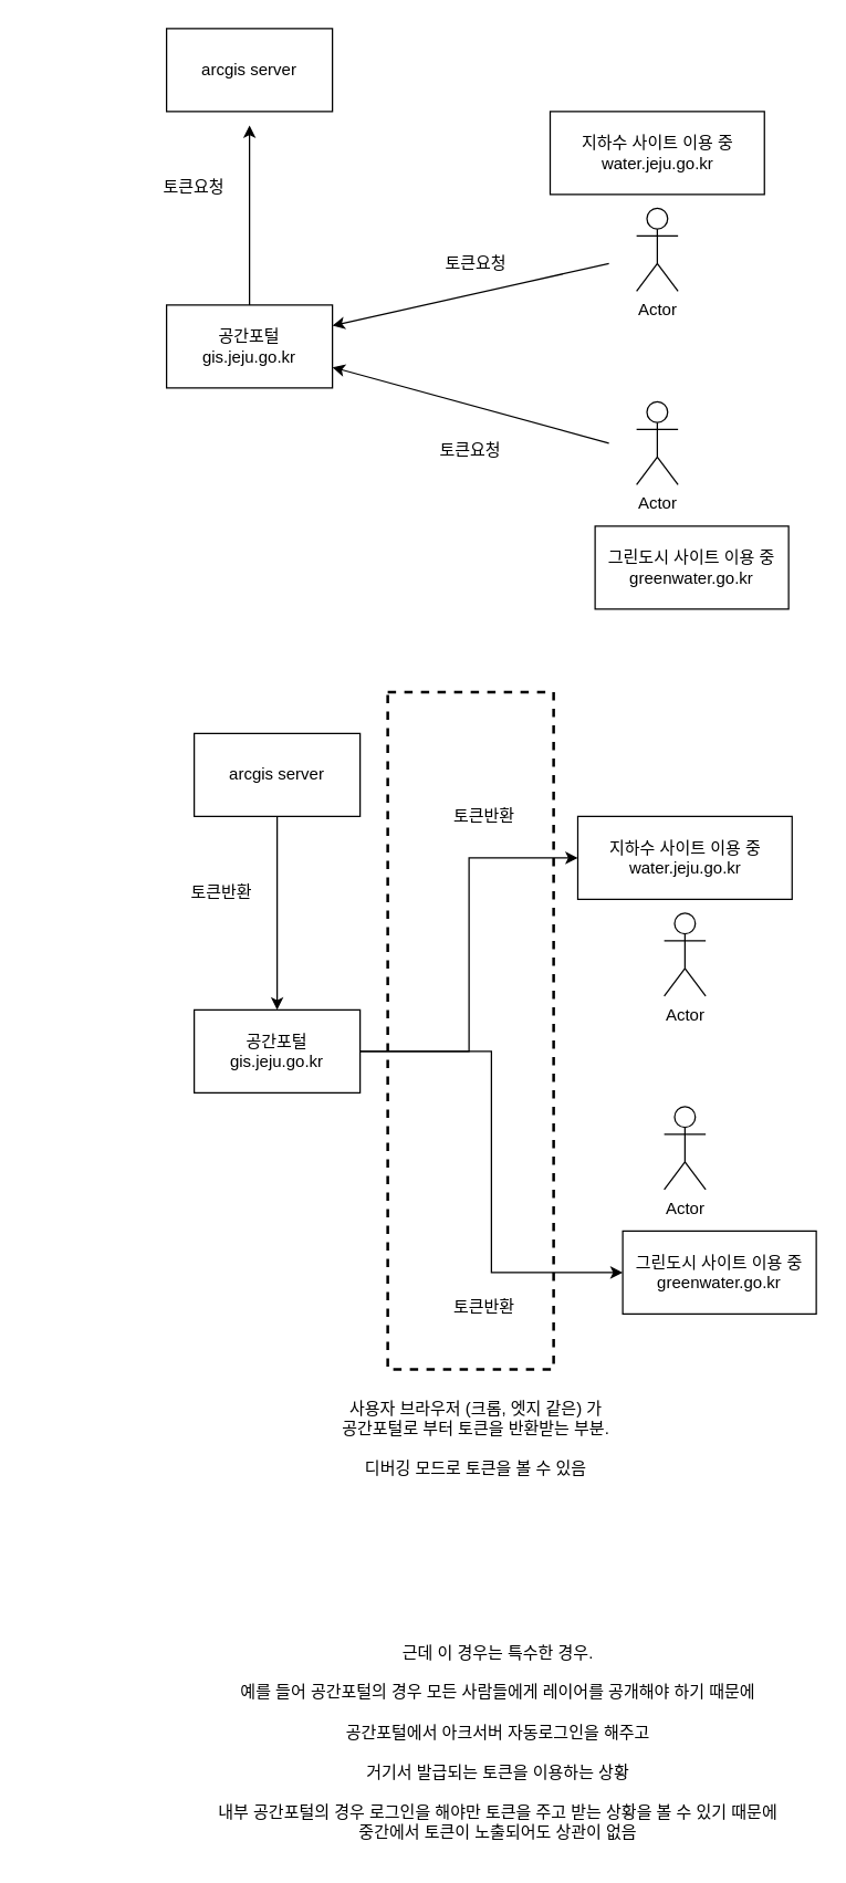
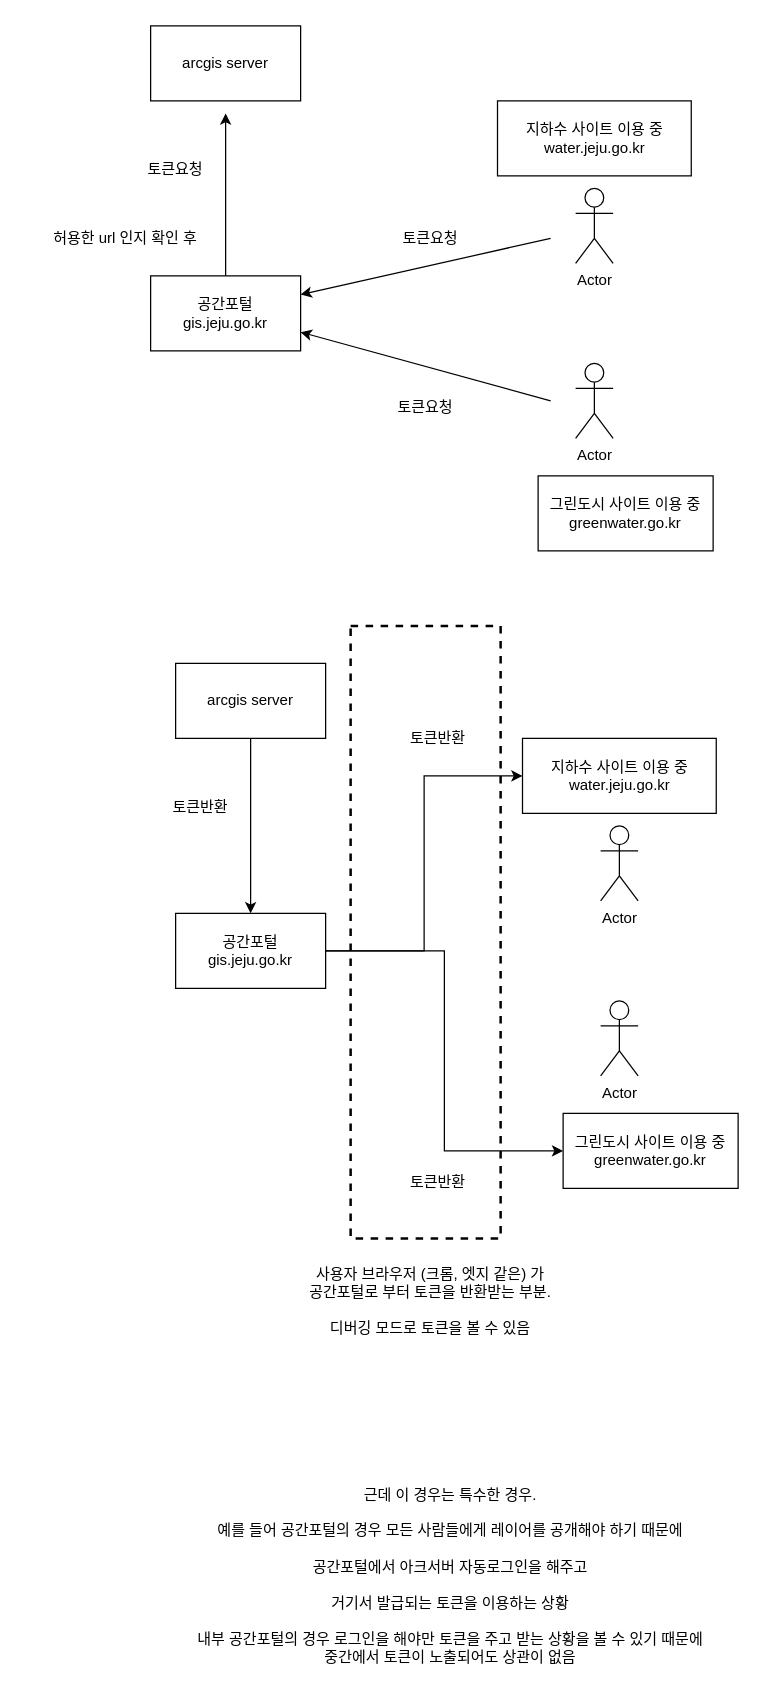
+ <mxCell id="13" value="허용한 url 인지 확인 후" style="text;html=1;strokeColor=none;fillColor=none;align=center;verticalAlign=middle;whiteSpace=wrap;rounded=0;" vertex="1" parent="1"><mxGeometry x="20" y="175" width="160" height="30" as="geometry" /></mxCell>
